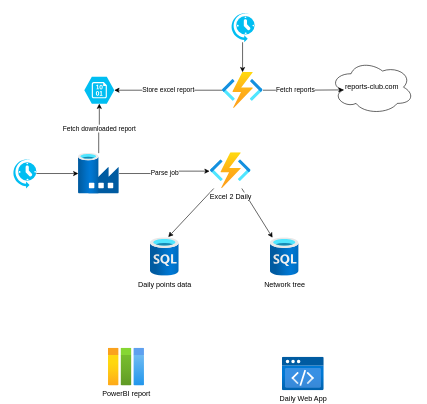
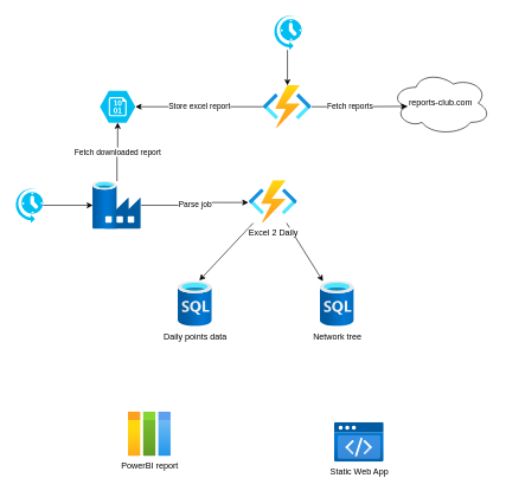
- <mxCell id="18" value="Daily Web App" style="aspect=fixed;html=1;points=[];align=center;image;fontSize=12;image=img/lib/azure2/preview/Static_Apps.svg;" parent="1" vertex="1"><mxGeometry x="470" y="595" width="70" height="56.0" as="geometry" /></mxCell>
+ <mxCell id="18" value="Static Web App" style="aspect=fixed;html=1;points=[];align=center;image;fontSize=12;image=img/lib/azure2/preview/Static_Apps.svg;" parent="1" vertex="1"><mxGeometry x="470" y="595" width="70" height="56.0" as="geometry" /></mxCell>
